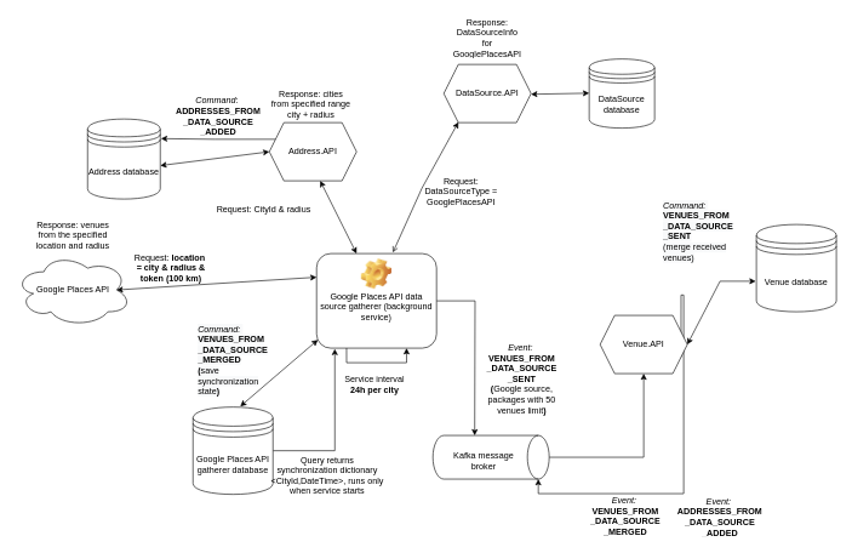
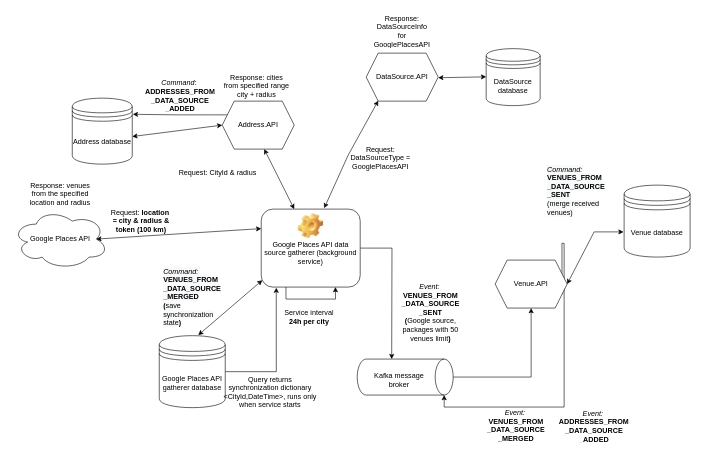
- <mxCell id="37" value="" style="endArrow=open;startArrow=classic;html=1;rounded=0;entryX=0.636;entryY=-0.012;entryDx=0;entryDy=0;exitX=0.167;exitY=0.992;exitDx=0;exitDy=0;exitPerimeter=0;entryPerimeter=0;" edge="1" parent="1" source="34" target="6"><mxGeometry width="50" height="50" relative="1" as="geometry"><mxPoint x="610" y="273" as="sourcePoint" /><mxPoint x="530" y="274.5" as="targetPoint" /><Array as="points"><mxPoint x="580" y="258" /></Array></mxGeometry></mxCell>
+ <mxCell id="37" value="" style="endArrow=classic;startArrow=classic;html=1;rounded=0;entryX=0.636;entryY=-0.012;entryDx=0;entryDy=0;exitX=0.167;exitY=0.992;exitDx=0;exitDy=0;exitPerimeter=0;entryPerimeter=0;" edge="1" parent="1" source="34" target="6"><mxGeometry width="50" height="50" relative="1" as="geometry"><mxPoint x="610" y="273" as="sourcePoint" /><mxPoint x="530" y="274.5" as="targetPoint" /><Array as="points"><mxPoint x="580" y="258" /></Array></mxGeometry></mxCell>
